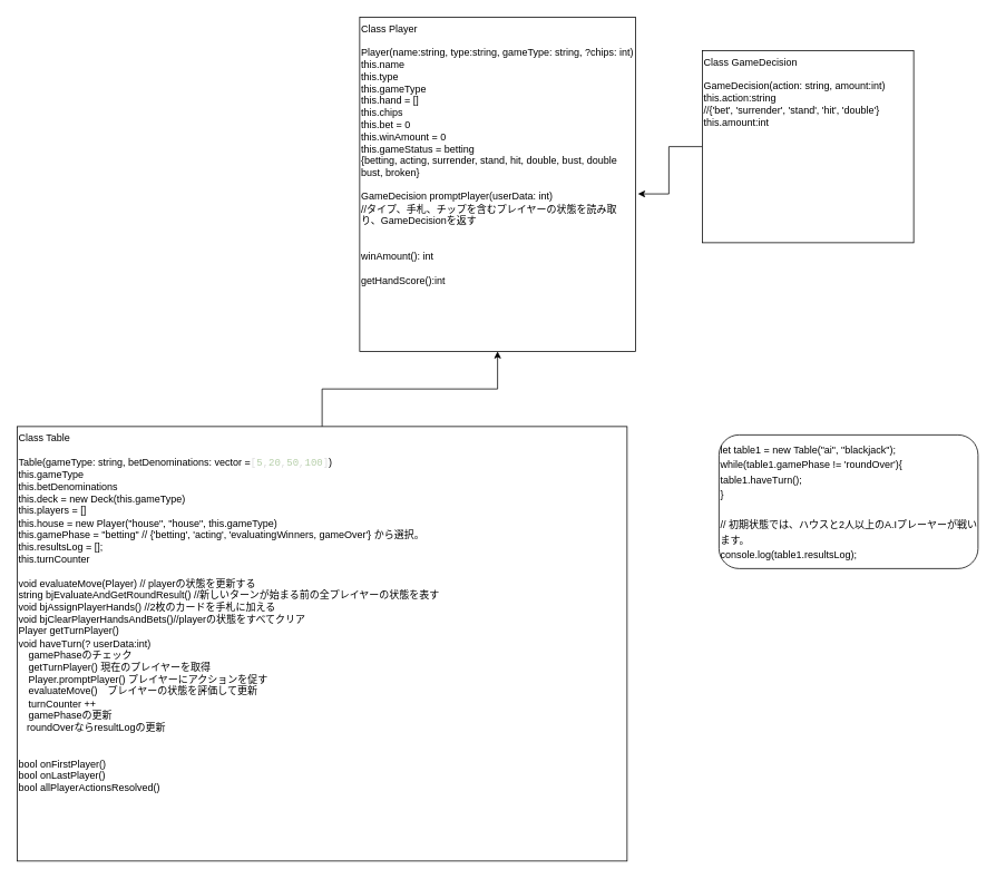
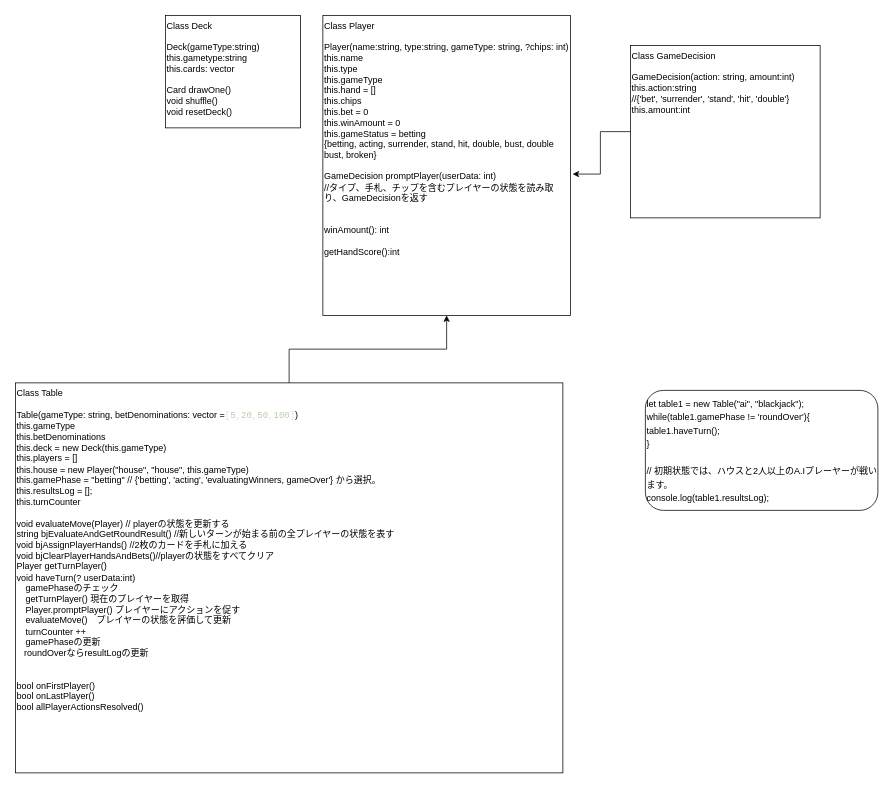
+ <mxCell id="2" value="Class Deck&lt;br&gt;&lt;br&gt;Deck(gameType:string)&lt;br&gt;this.gametype:string&lt;br&gt;this.cards: vector&lt;br&gt;&lt;br&gt;Card drawOne()&lt;br&gt;void shuffle()&lt;br&gt;void resetDeck()" style="rounded=0;whiteSpace=wrap;html=1;align=left;verticalAlign=top;" parent="1" vertex="1"><mxGeometry x="220" y="20" width="180" height="150" as="geometry" /></mxCell>
